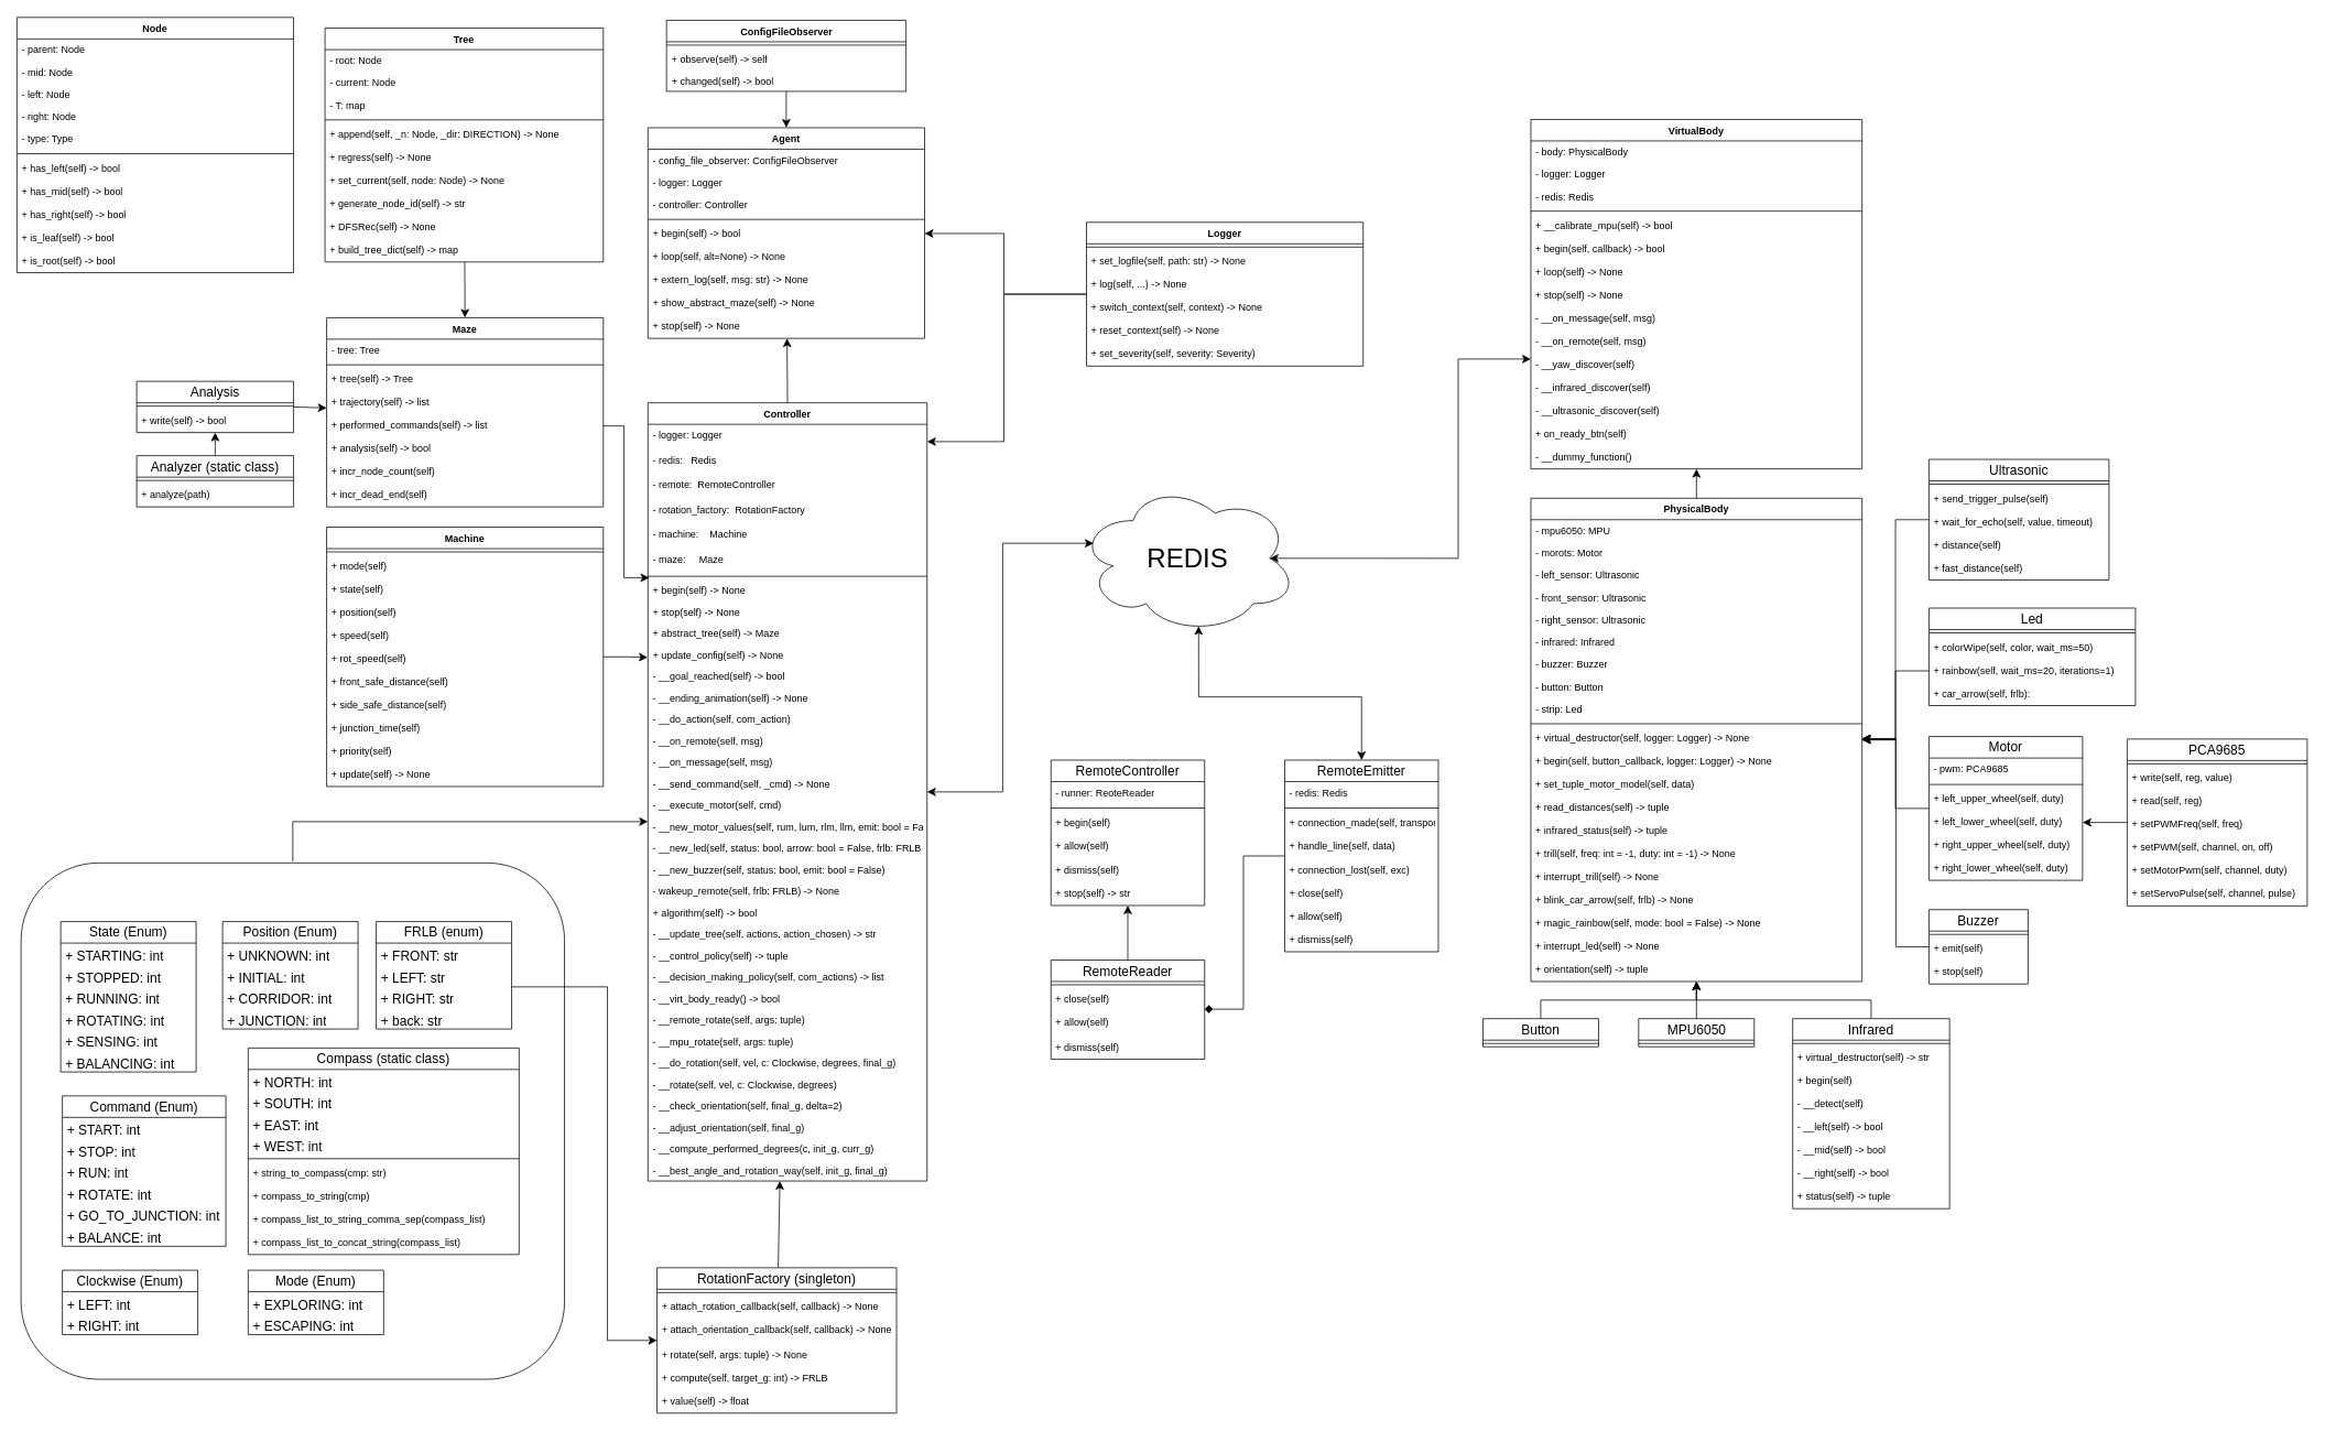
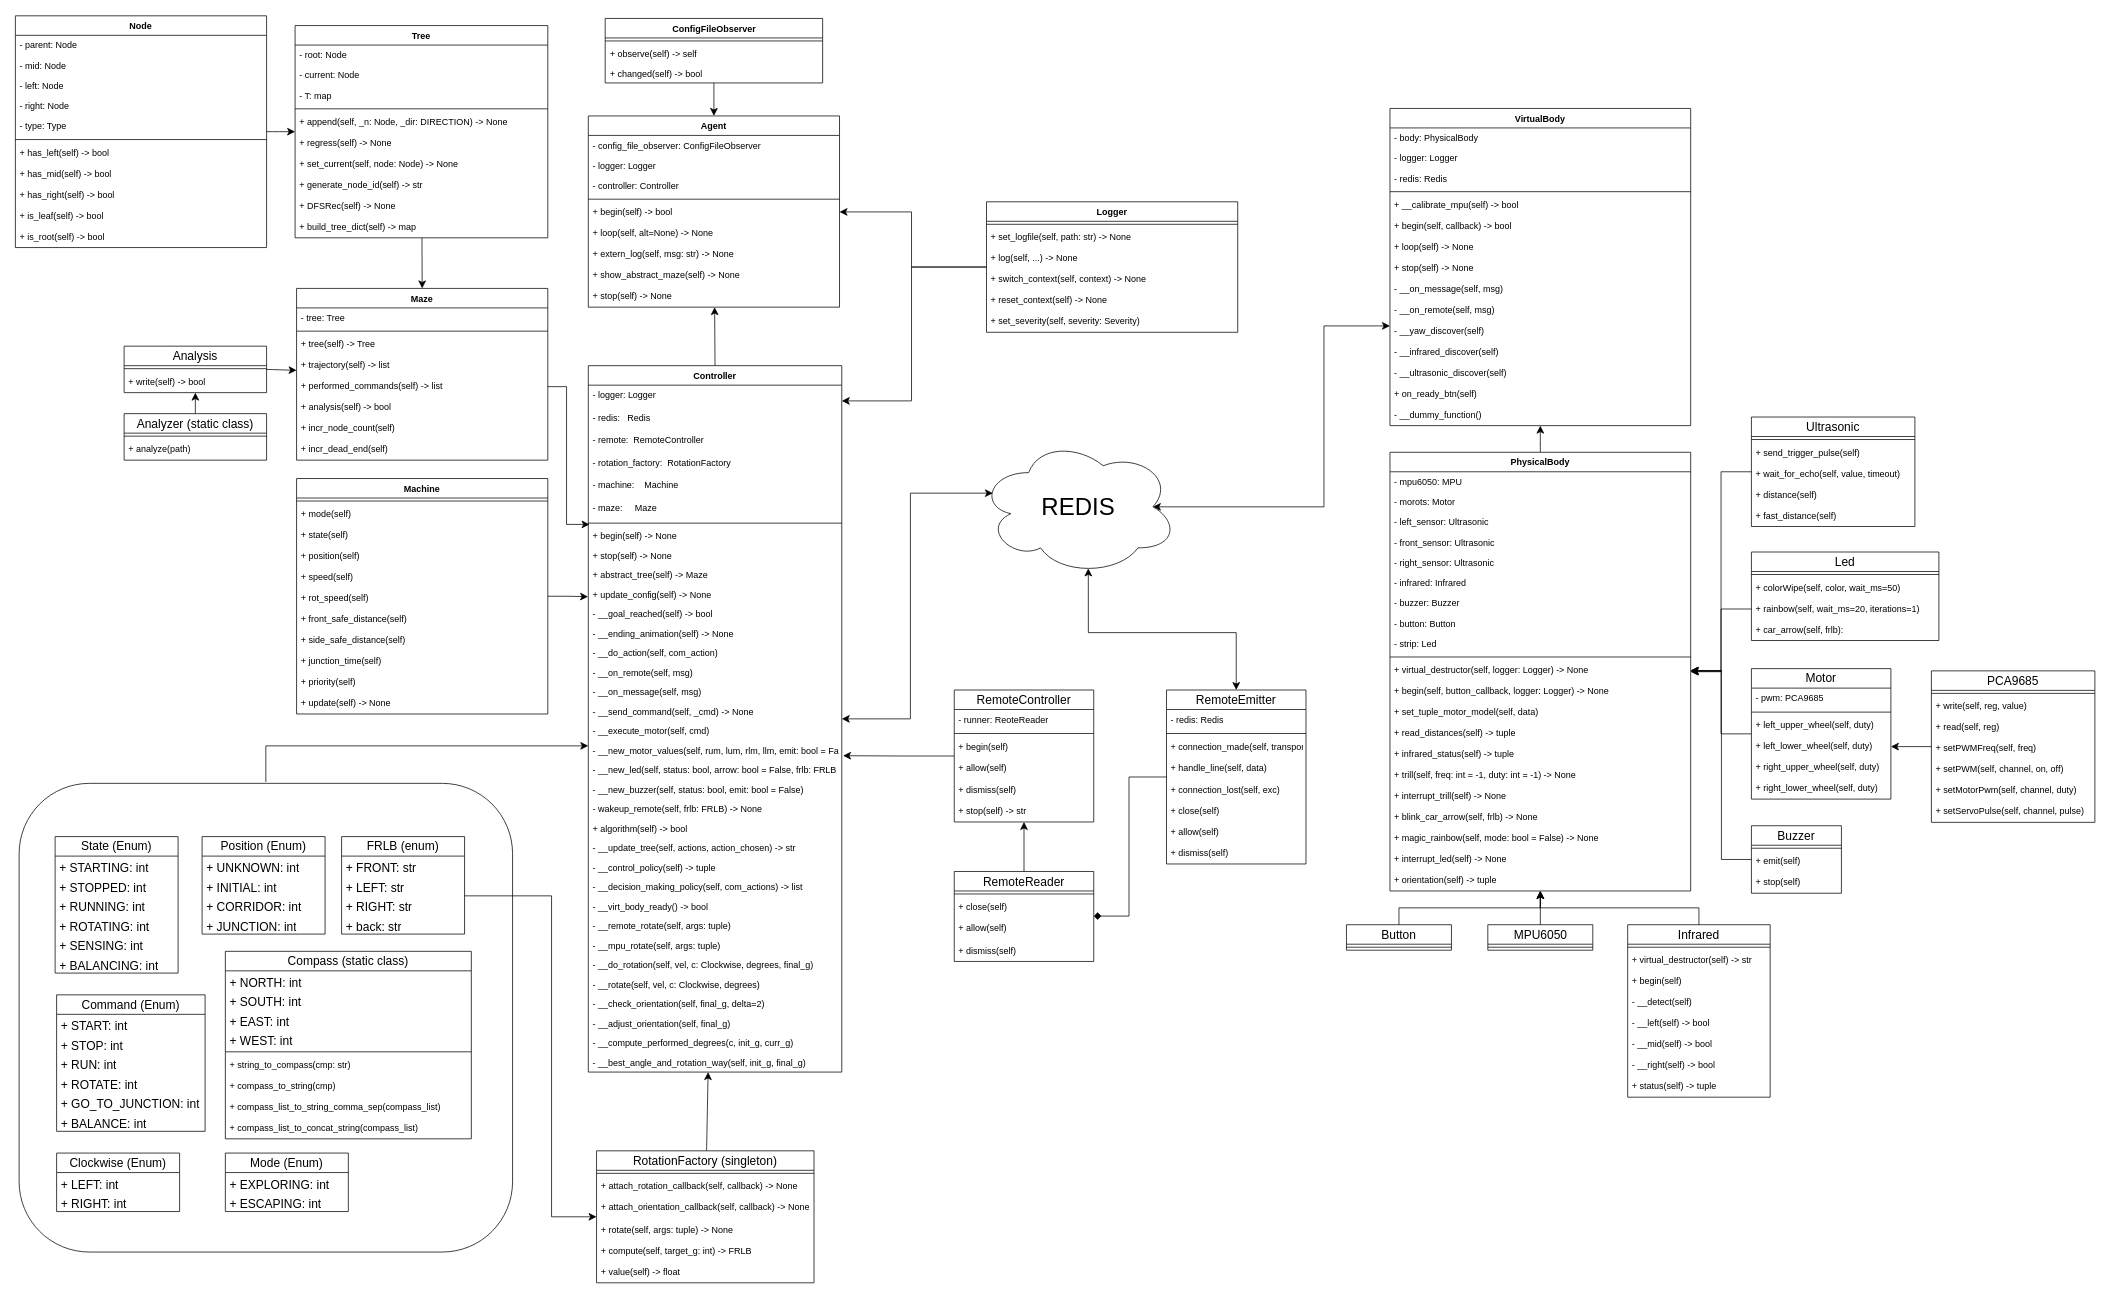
+ <mxCell id="94" style="edgeStyle=none;curved=1;rounded=0;orthogonalLoop=1;jettySize=auto;html=1;fontSize=12;startSize=8;endSize=8;" edge="1" parent="1" source="95" target="83"><mxGeometry relative="1" as="geometry" /></mxCell>
+ <mxCell id="217" style="edgeStyle=orthogonalEdgeStyle;rounded=0;orthogonalLoop=1;jettySize=auto;html=1;fontSize=12;startSize=8;endSize=8;entryX=1.005;entryY=0.774;entryDx=0;entryDy=0;entryPerimeter=0;" edge="1" parent="1" source="218" target="33"><mxGeometry relative="1" as="geometry" /></mxCell>
